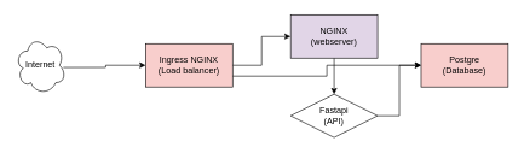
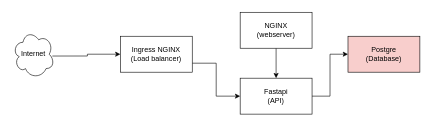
- <mxCell id="4" style="edgeStyle=orthogonalEdgeStyle;rounded=0;orthogonalLoop=1;jettySize=auto;html=1;exitX=1;exitY=0.5;exitDx=0;exitDy=0;entryX=0;entryY=0.5;entryDx=0;entryDy=0;" parent="1" source="6" target="3" edge="1"><mxGeometry relative="1" as="geometry" /></mxCell>
- <mxCell id="3" value="NGINX&lt;br&gt;(webserver)" style="rounded=0;whiteSpace=wrap;html=1;fillColor=#e1d5e7;" parent="1" vertex="1"><mxGeometry x="400" y="20" width="120" height="60" as="geometry" /></mxCell>
+ <mxCell id="3" value="NGINX&lt;br&gt;(webserver)" style="rounded=0;whiteSpace=wrap;html=1;" parent="1" vertex="1"><mxGeometry x="400" y="20" width="120" height="60" as="geometry" /></mxCell>
- <mxCell id="6" value="Ingress NGINX&lt;br&gt;(Load balancer)" style="rounded=0;whiteSpace=wrap;html=1;fillColor=#f8cecc;" parent="1" vertex="1"><mxGeometry x="200" y="60" width="120" height="60" as="geometry" /></mxCell>
+ <mxCell id="6" value="Ingress NGINX&lt;br&gt;(Load balancer)" style="rounded=0;whiteSpace=wrap;html=1;" parent="1" vertex="1"><mxGeometry x="200" y="60" width="120" height="60" as="geometry" /></mxCell>
- <mxCell id="5" style="edgeStyle=orthogonalEdgeStyle;rounded=0;orthogonalLoop=1;jettySize=auto;html=1;exitX=1;exitY=0.75;exitDx=0;exitDy=0;" parent="1" source="6" target="9" edge="1"><mxGeometry relative="1" as="geometry" /></mxCell>
+ <mxCell id="5" style="edgeStyle=orthogonalEdgeStyle;rounded=0;orthogonalLoop=1;jettySize=auto;html=1;exitX=1;exitY=0.75;exitDx=0;exitDy=0;entryX=0;entryY=0.5;entryDx=0;entryDy=0;" parent="1" source="6" target="8" edge="1"><mxGeometry relative="1" as="geometry" /></mxCell>
- <mxCell id="8" value="Fastapi&lt;br&gt;(API)" style="rhombus;whiteSpace=wrap;html=1;" parent="1" vertex="1"><mxGeometry x="400" y="130" width="120" height="60" as="geometry" /></mxCell>
+ <mxCell id="8" value="Fastapi&lt;br&gt;(API)" style="rounded=0;whiteSpace=wrap;html=1;" parent="1" vertex="1"><mxGeometry x="400" y="130" width="120" height="60" as="geometry" /></mxCell>
